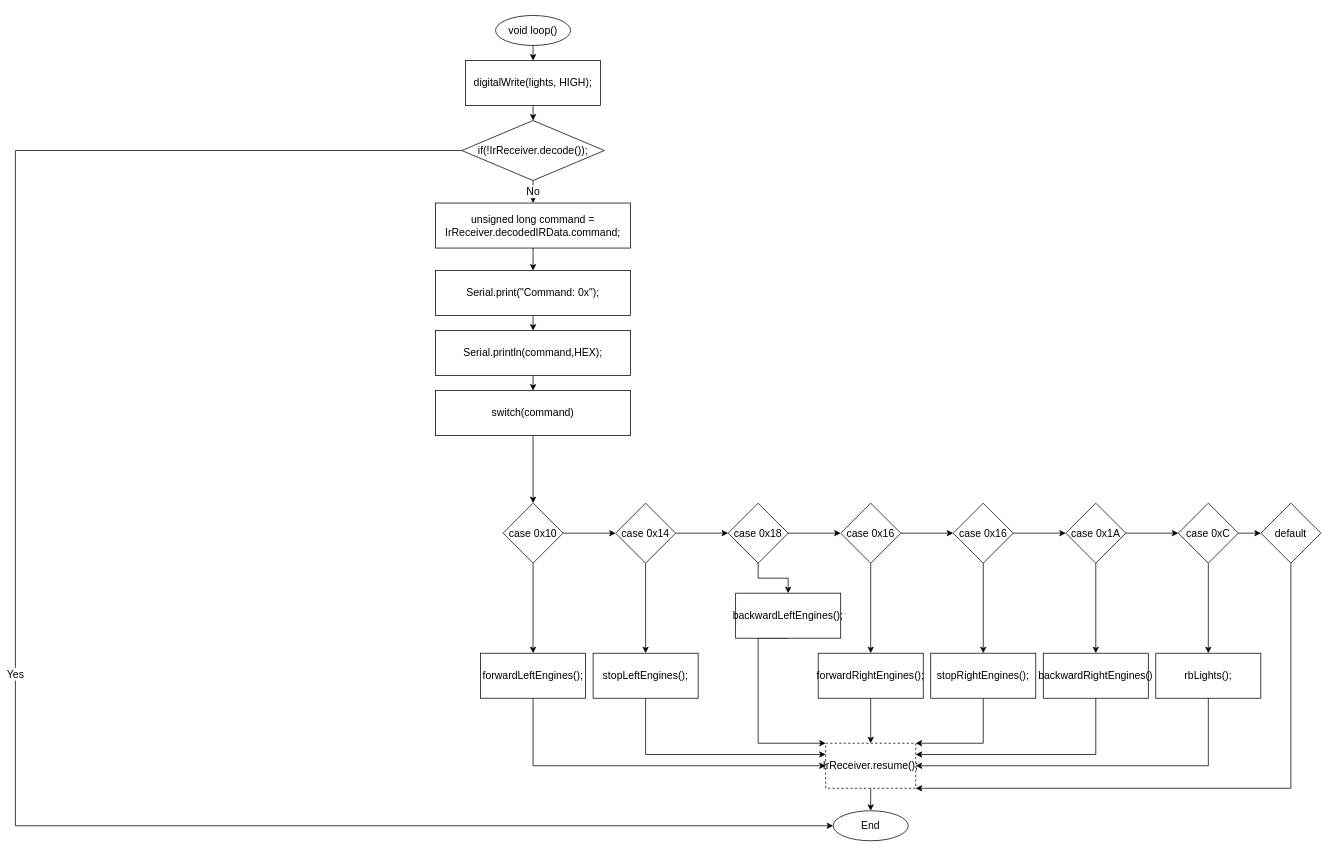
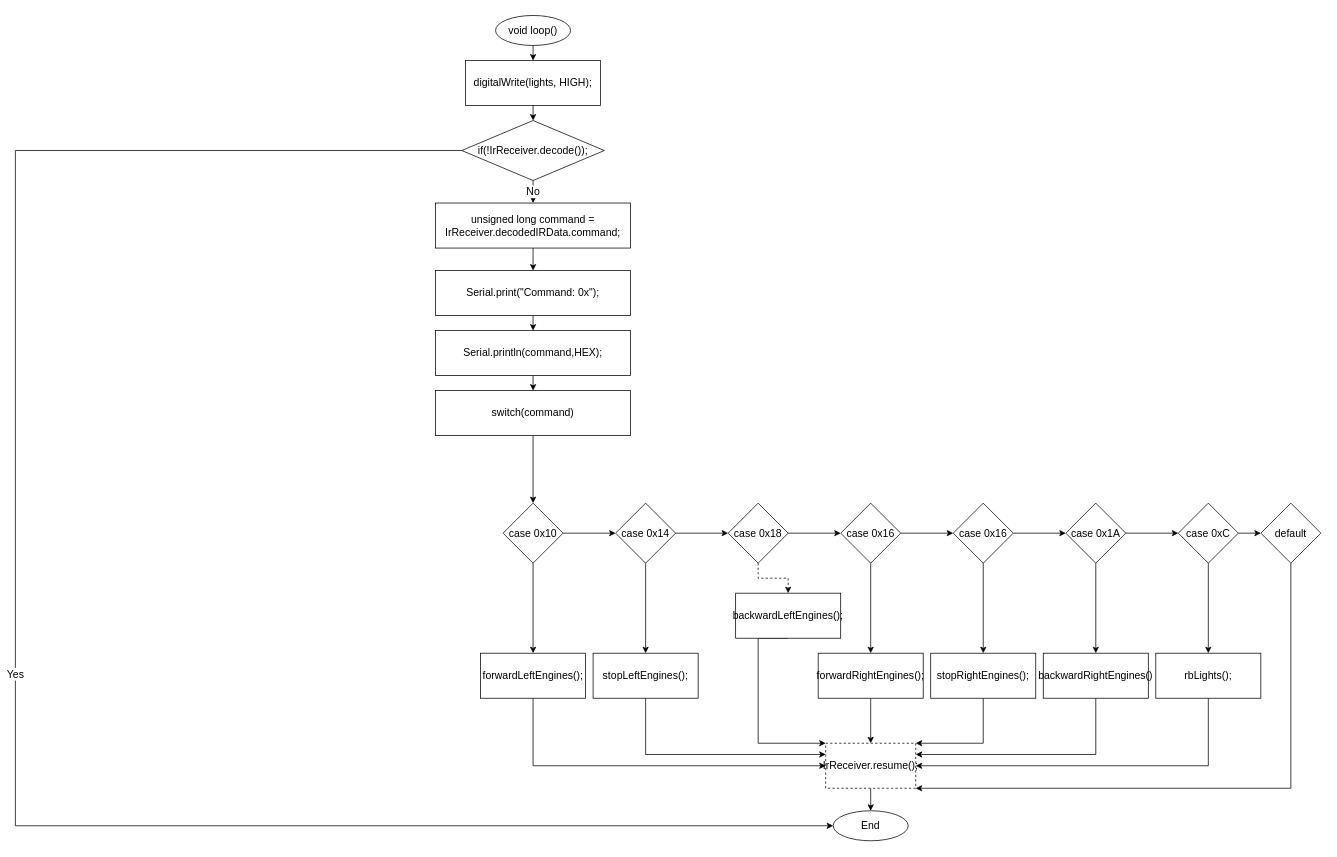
- <mxCell id="24" style="edgeStyle=orthogonalEdgeStyle;rounded=0;orthogonalLoop=1;jettySize=auto;html=1;exitX=0.5;exitY=1;exitDx=0;exitDy=0;entryX=0.5;entryY=0;entryDx=0;entryDy=0;fontSize=14;" edge="1" parent="1" source="25" target="46"><mxGeometry relative="1" as="geometry" /></mxCell>
+ <mxCell id="24" style="edgeStyle=orthogonalEdgeStyle;rounded=0;orthogonalLoop=1;jettySize=auto;html=1;exitX=0.5;exitY=1;exitDx=0;exitDy=0;entryX=0.5;entryY=0;entryDx=0;entryDy=0;fontSize=14;dashed=1;" edge="1" parent="1" source="25" target="46"><mxGeometry relative="1" as="geometry" /></mxCell>
